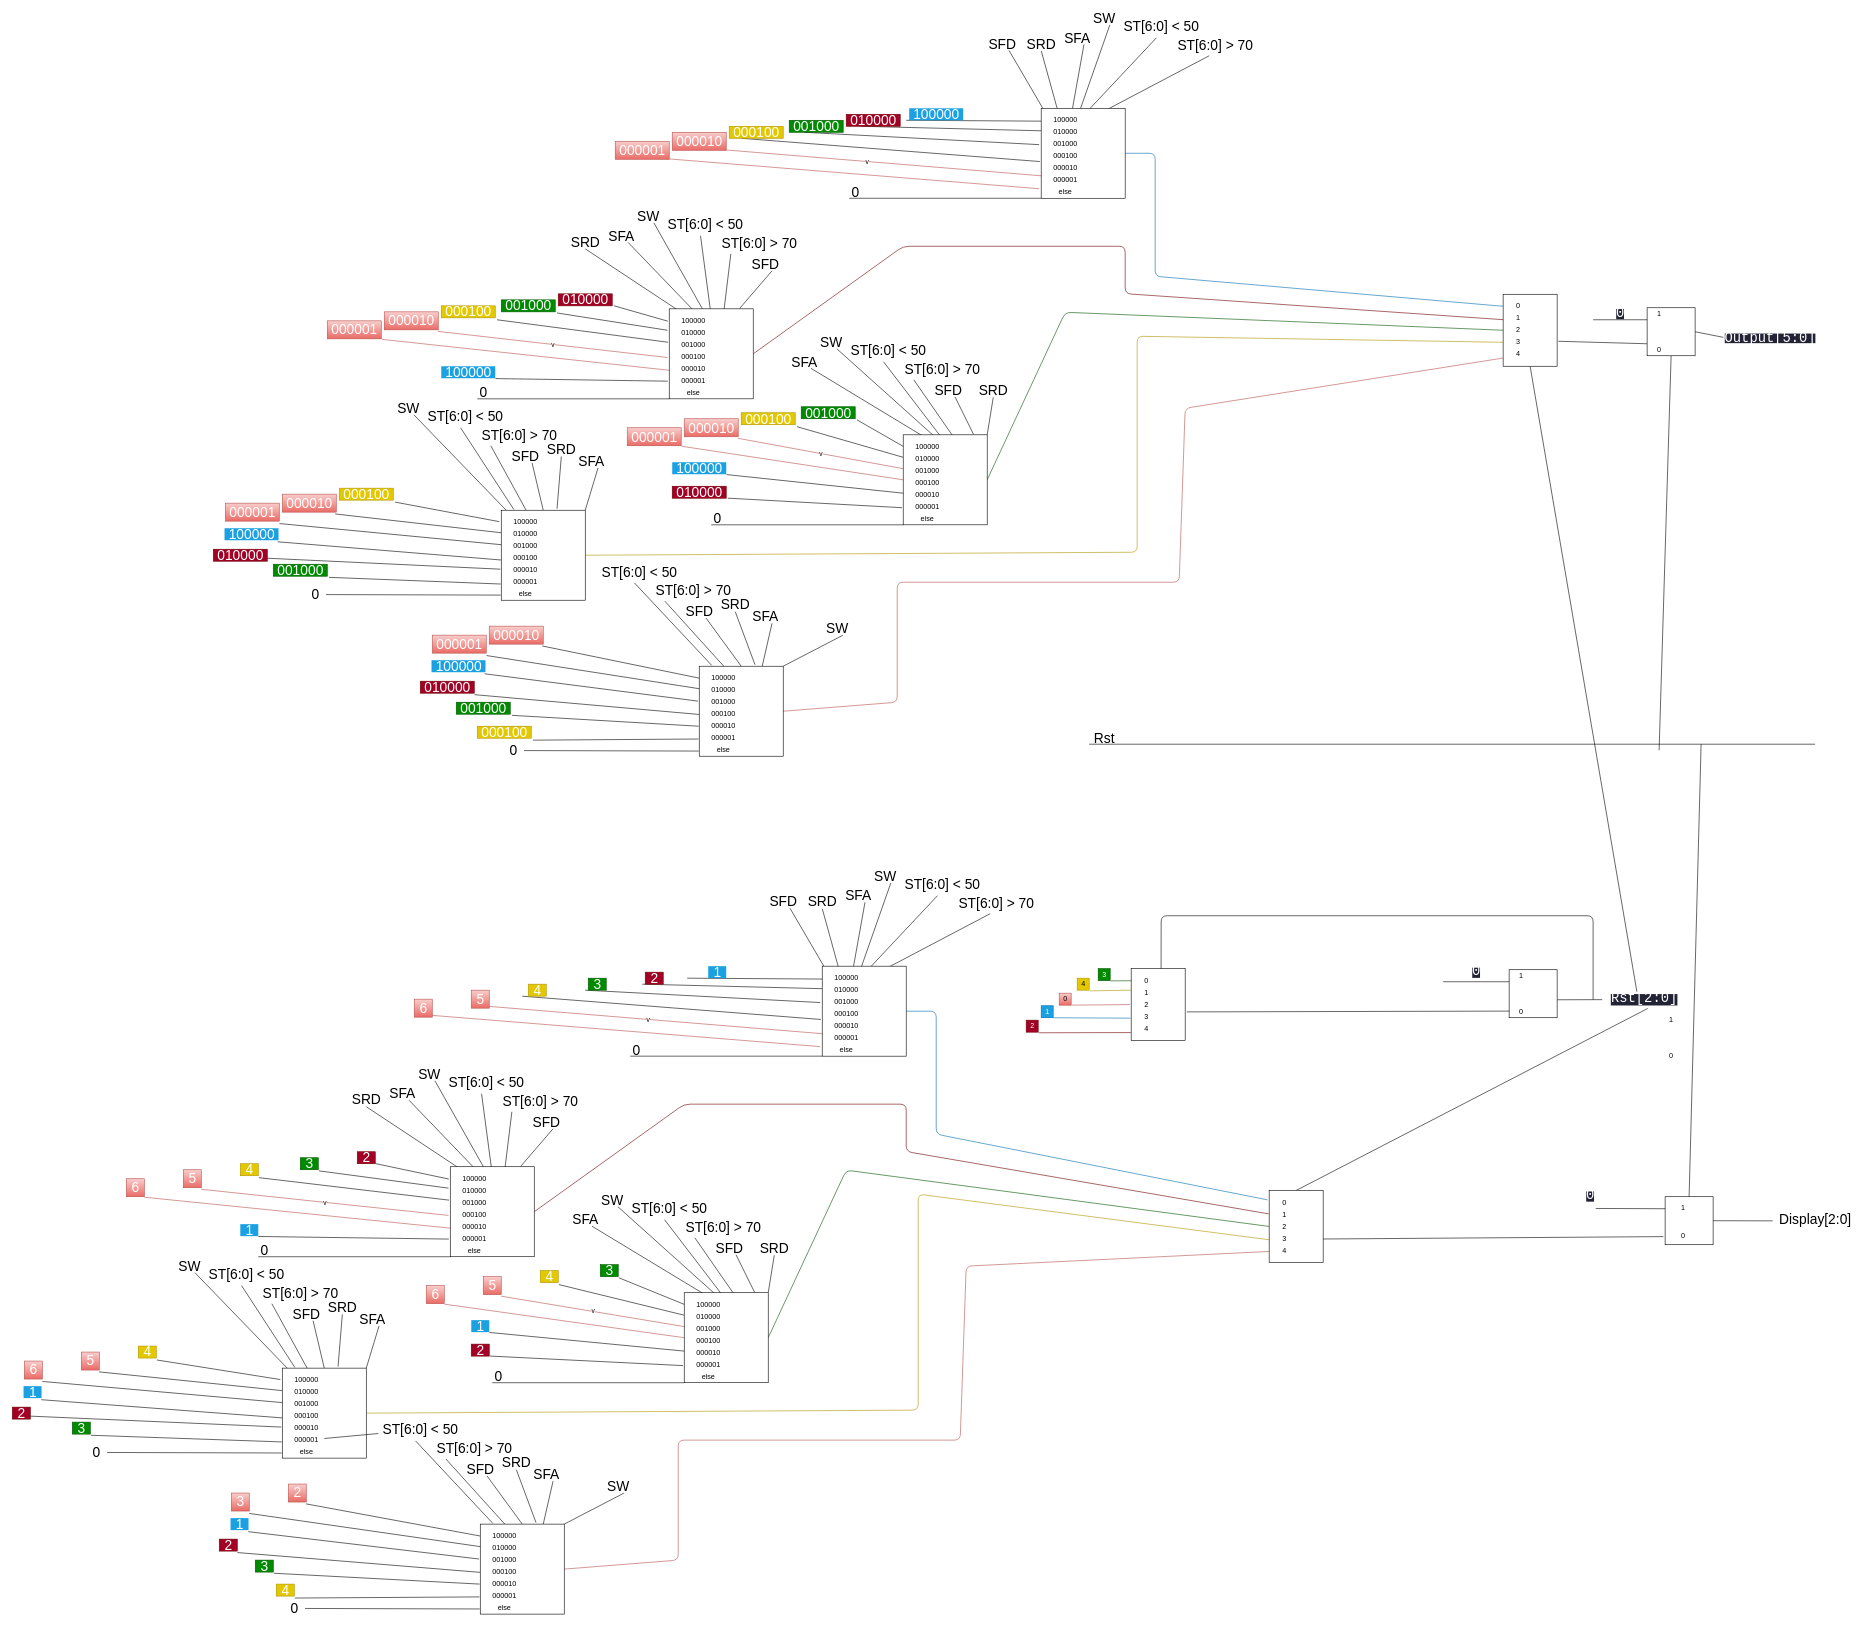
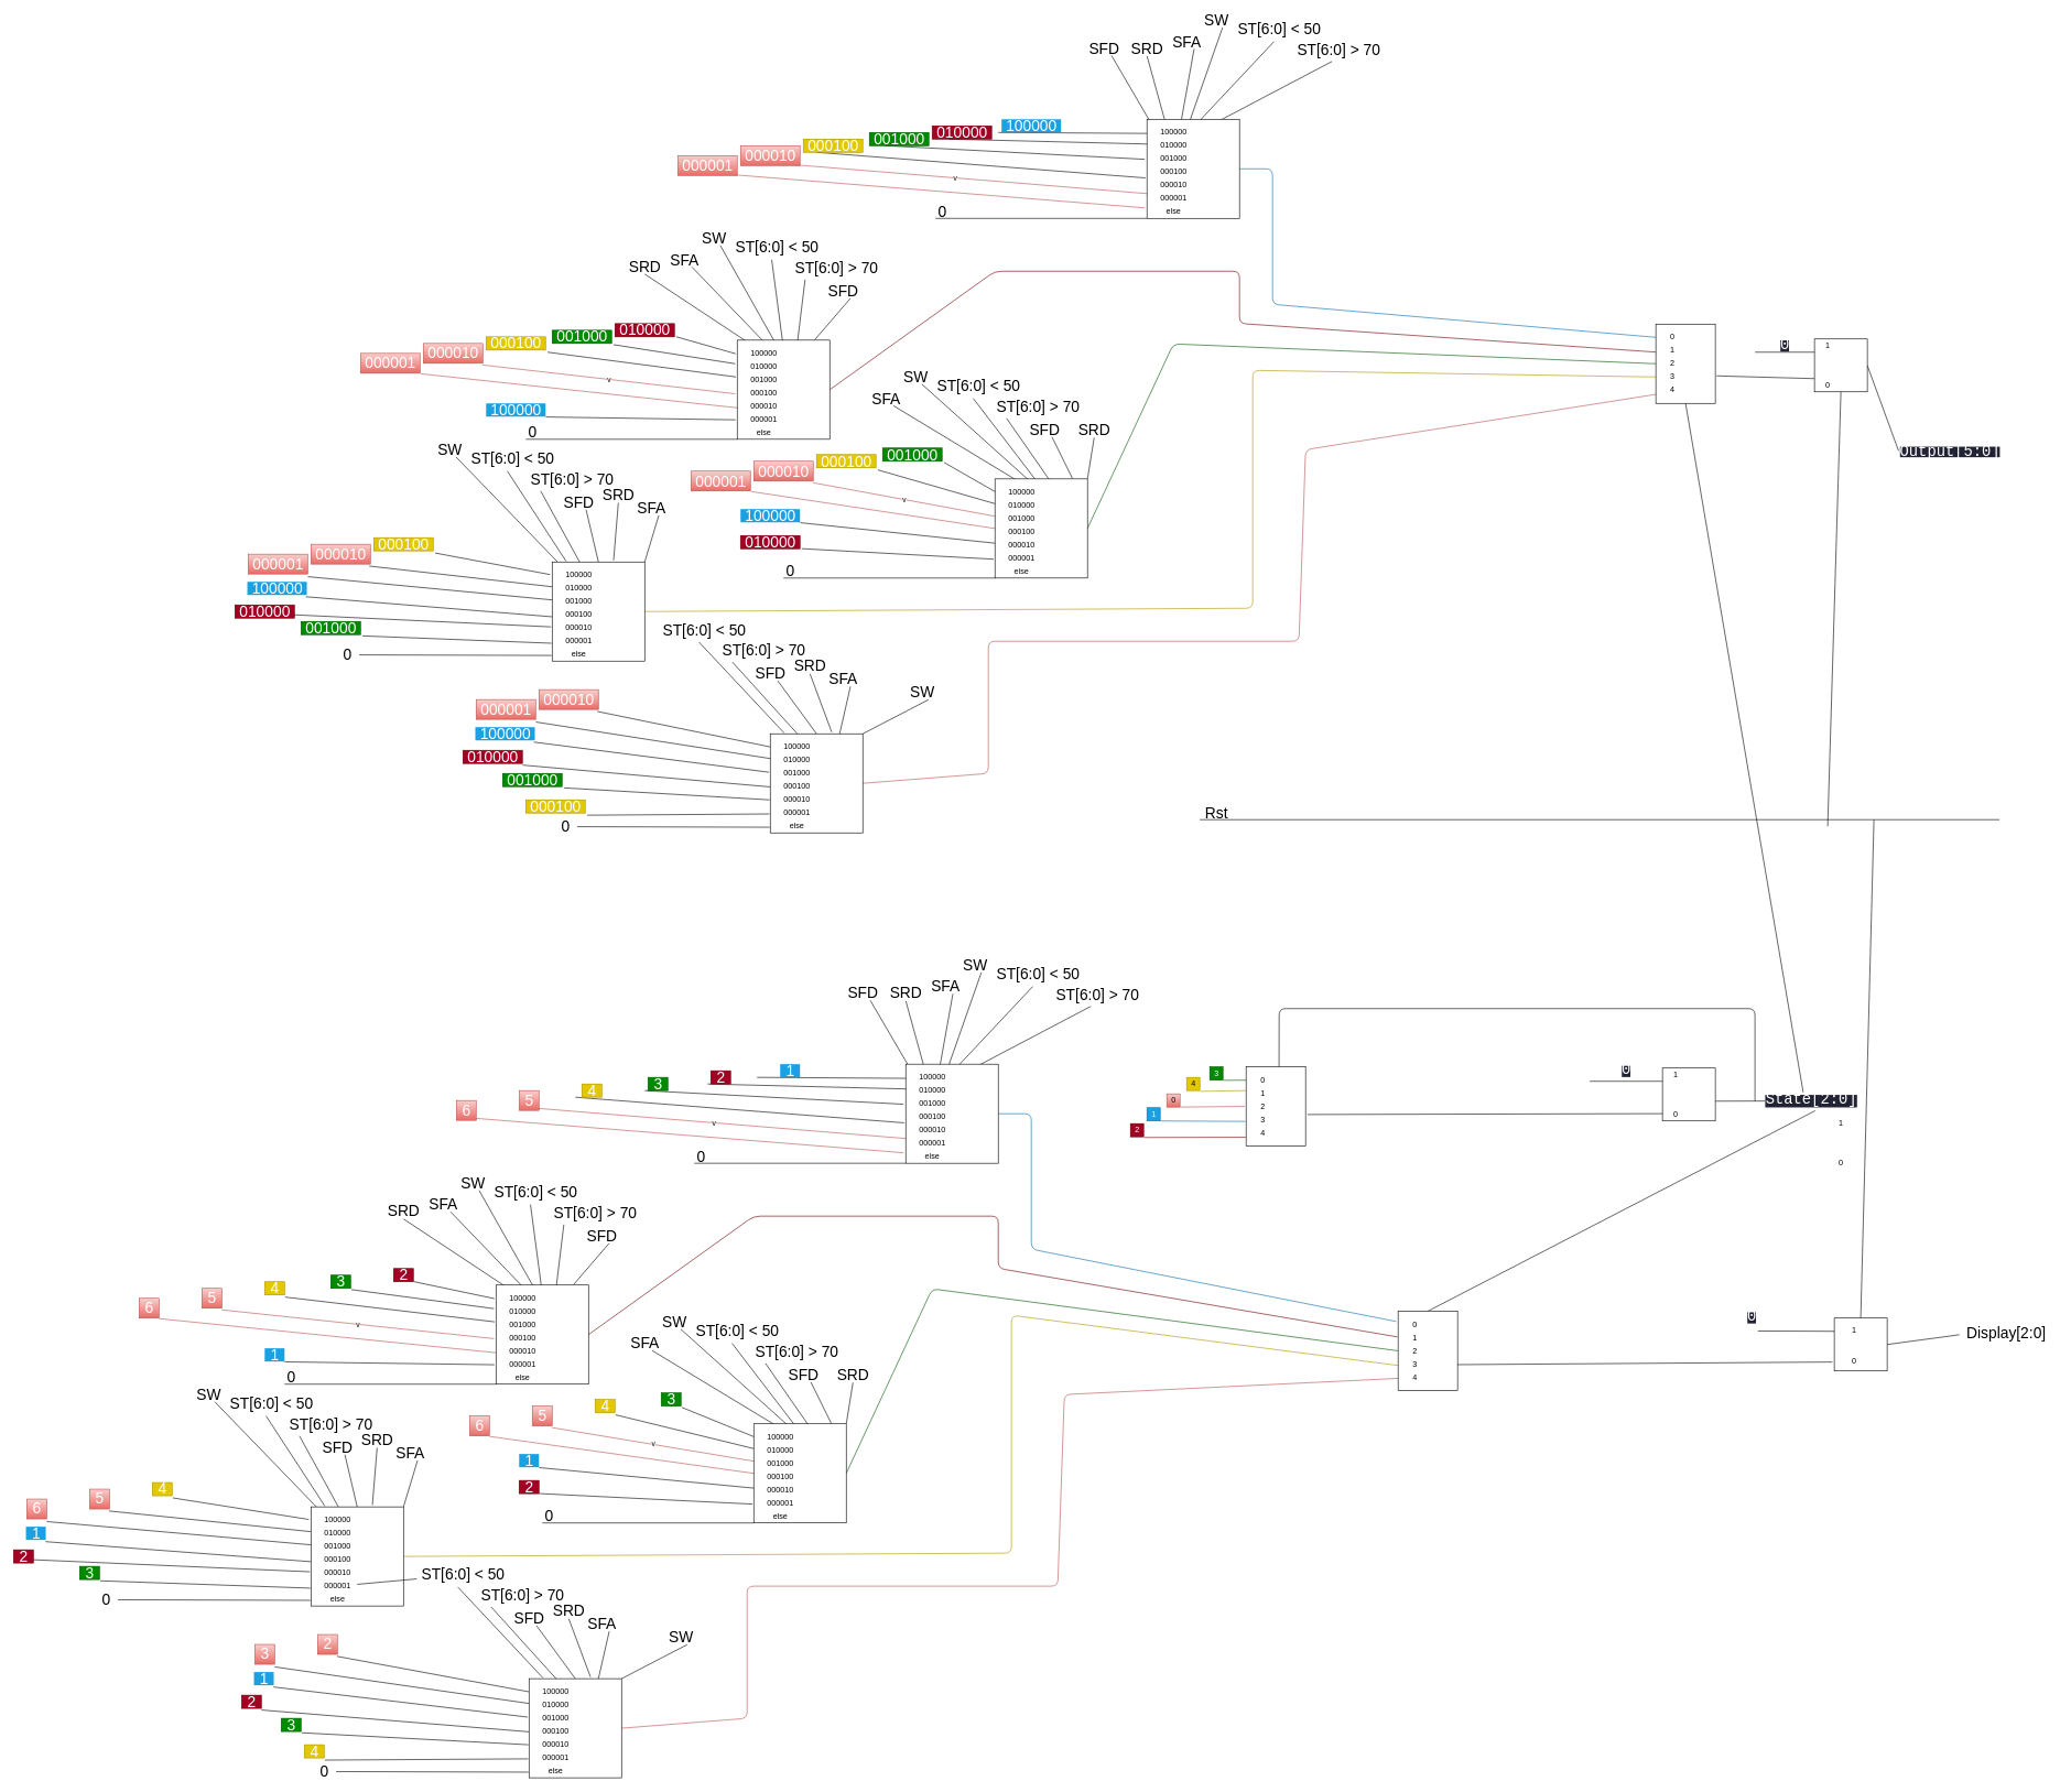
- <mxCell id="3" value="&lt;div style=&quot;background-color: rgb(34, 36, 54); font-family: consolas, &amp;quot;courier new&amp;quot;, monospace; font-size: 23px; line-height: 16px;&quot;&gt;Output[5:0]&lt;/div&gt;" style="text;html=1;align=center;verticalAlign=middle;resizable=0;points=[];autosize=1;strokeColor=none;fontColor=#FFFFFF;" vertex="1" parent="1"><mxGeometry x="2875" y="552.5" width="150" height="20" as="geometry" /></mxCell>
+ <mxCell id="3" value="&lt;div style=&quot;background-color: rgb(34, 36, 54); font-family: consolas, &amp;quot;courier new&amp;quot;, monospace; font-size: 23px; line-height: 16px;&quot;&gt;Output[5:0]&lt;/div&gt;" style="text;html=1;align=center;verticalAlign=middle;resizable=0;points=[];autosize=1;strokeColor=none;fontColor=#FFFFFF;" vertex="1" parent="1"><mxGeometry x="2875" y="672.5" width="150" height="20" as="geometry" /></mxCell>
- <mxCell id="389" value="&lt;div style=&quot;background-color: rgb(34 , 36 , 54) ; font-family: &amp;#34;consolas&amp;#34; , &amp;#34;courier new&amp;#34; , monospace ; line-height: 16px&quot;&gt;&lt;font style=&quot;font-size: 23px&quot;&gt;Rst[2:0]&lt;/font&gt;&lt;/div&gt;" style="text;html=1;align=center;verticalAlign=middle;resizable=0;points=[];autosize=1;strokeColor=none;fontColor=#FFFFFF;" vertex="1" parent="1"><mxGeometry x="2670" y="1655.92" width="140" height="20" as="geometry" /></mxCell>
+ <mxCell id="389" value="&lt;div style=&quot;background-color: rgb(34 , 36 , 54) ; font-family: &amp;#34;consolas&amp;#34; , &amp;#34;courier new&amp;#34; , monospace ; line-height: 16px&quot;&gt;&lt;font style=&quot;font-size: 23px&quot;&gt;State[2:0]&lt;/font&gt;&lt;/div&gt;" style="text;html=1;align=center;verticalAlign=middle;resizable=0;points=[];autosize=1;strokeColor=none;fontColor=#FFFFFF;" vertex="1" parent="1"><mxGeometry x="2670" y="1655.92" width="140" height="20" as="geometry" /></mxCell>
- <mxCell id="2" value="&lt;font style=&quot;font-size: 23px&quot;&gt;Display[2:0]&lt;/font&gt;" style="text;html=1;align=center;verticalAlign=middle;resizable=0;points=[];autosize=1;strokeColor=none;" vertex="1" parent="1"><mxGeometry x="2955" y="2022.5" width="140" height="20" as="geometry" /></mxCell>
+ <mxCell id="2" value="&lt;font style=&quot;font-size: 23px&quot;&gt;Display[2:0]&lt;/font&gt;" style="text;html=1;align=center;verticalAlign=middle;resizable=0;points=[];autosize=1;strokeColor=none;" vertex="1" parent="1"><mxGeometry x="2965" y="2007.5" width="140" height="20" as="geometry" /></mxCell>
